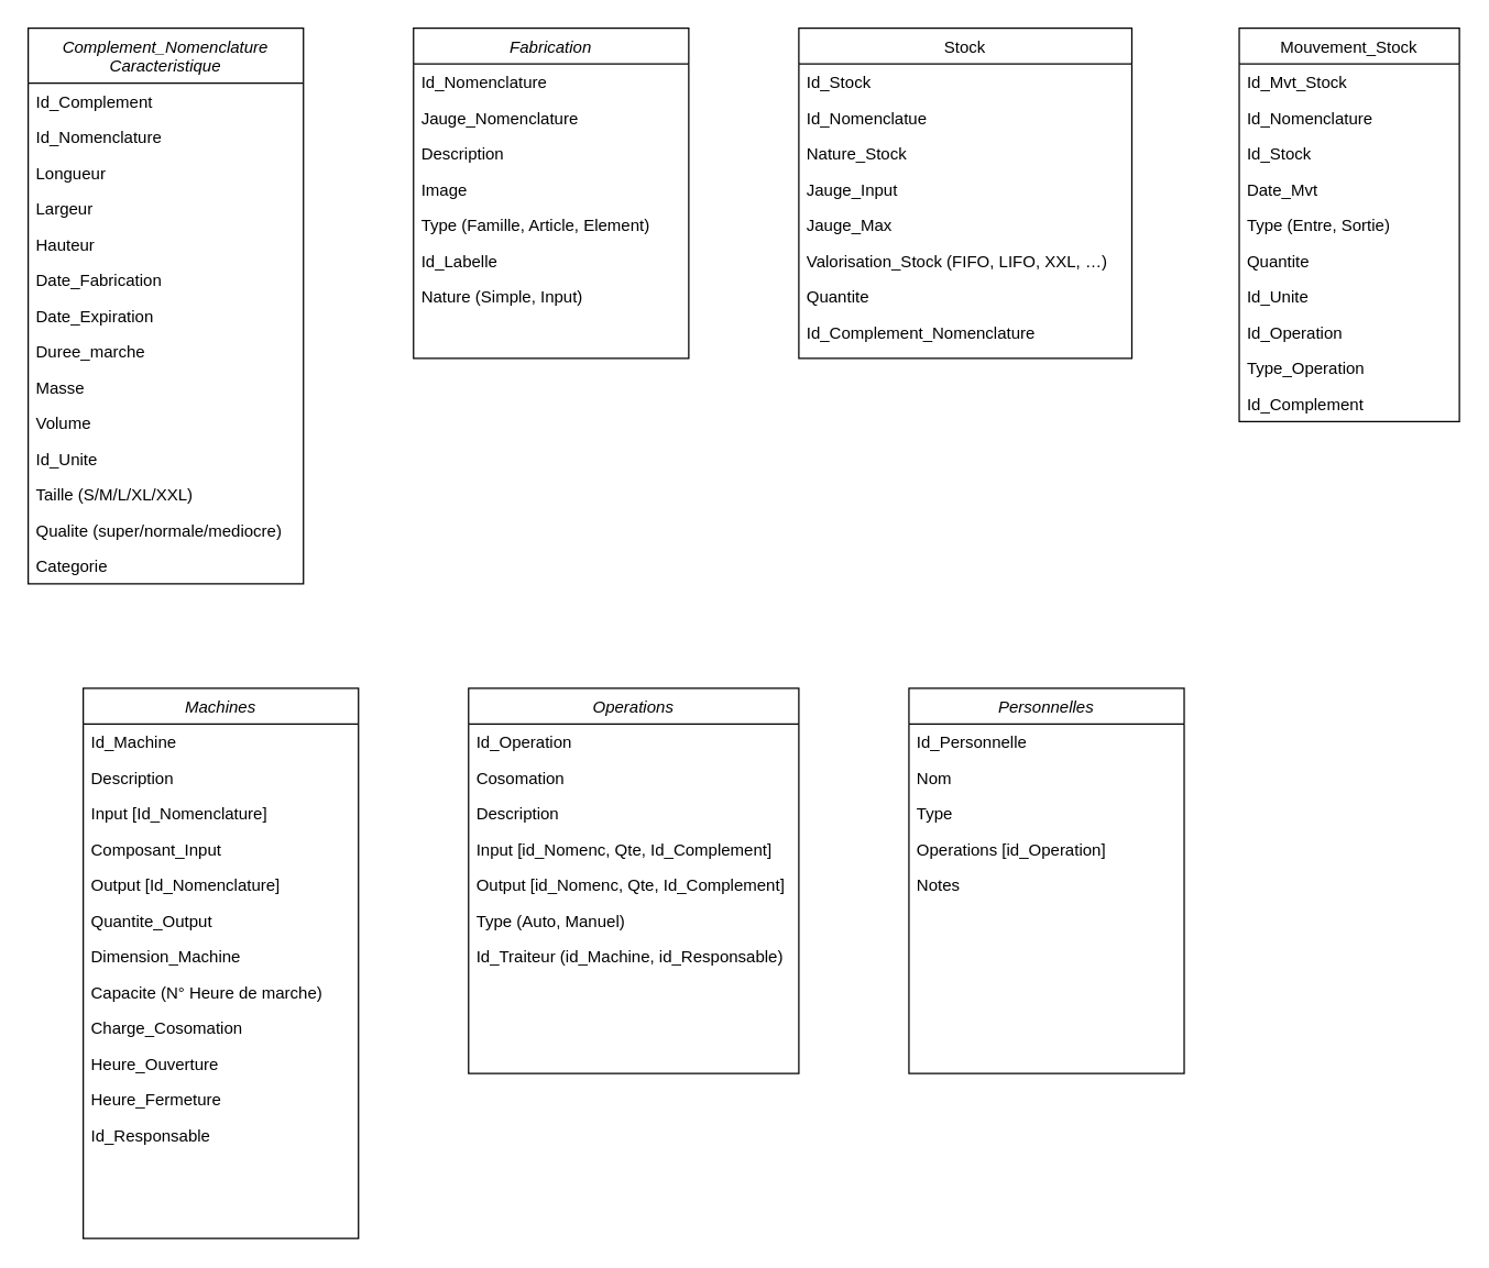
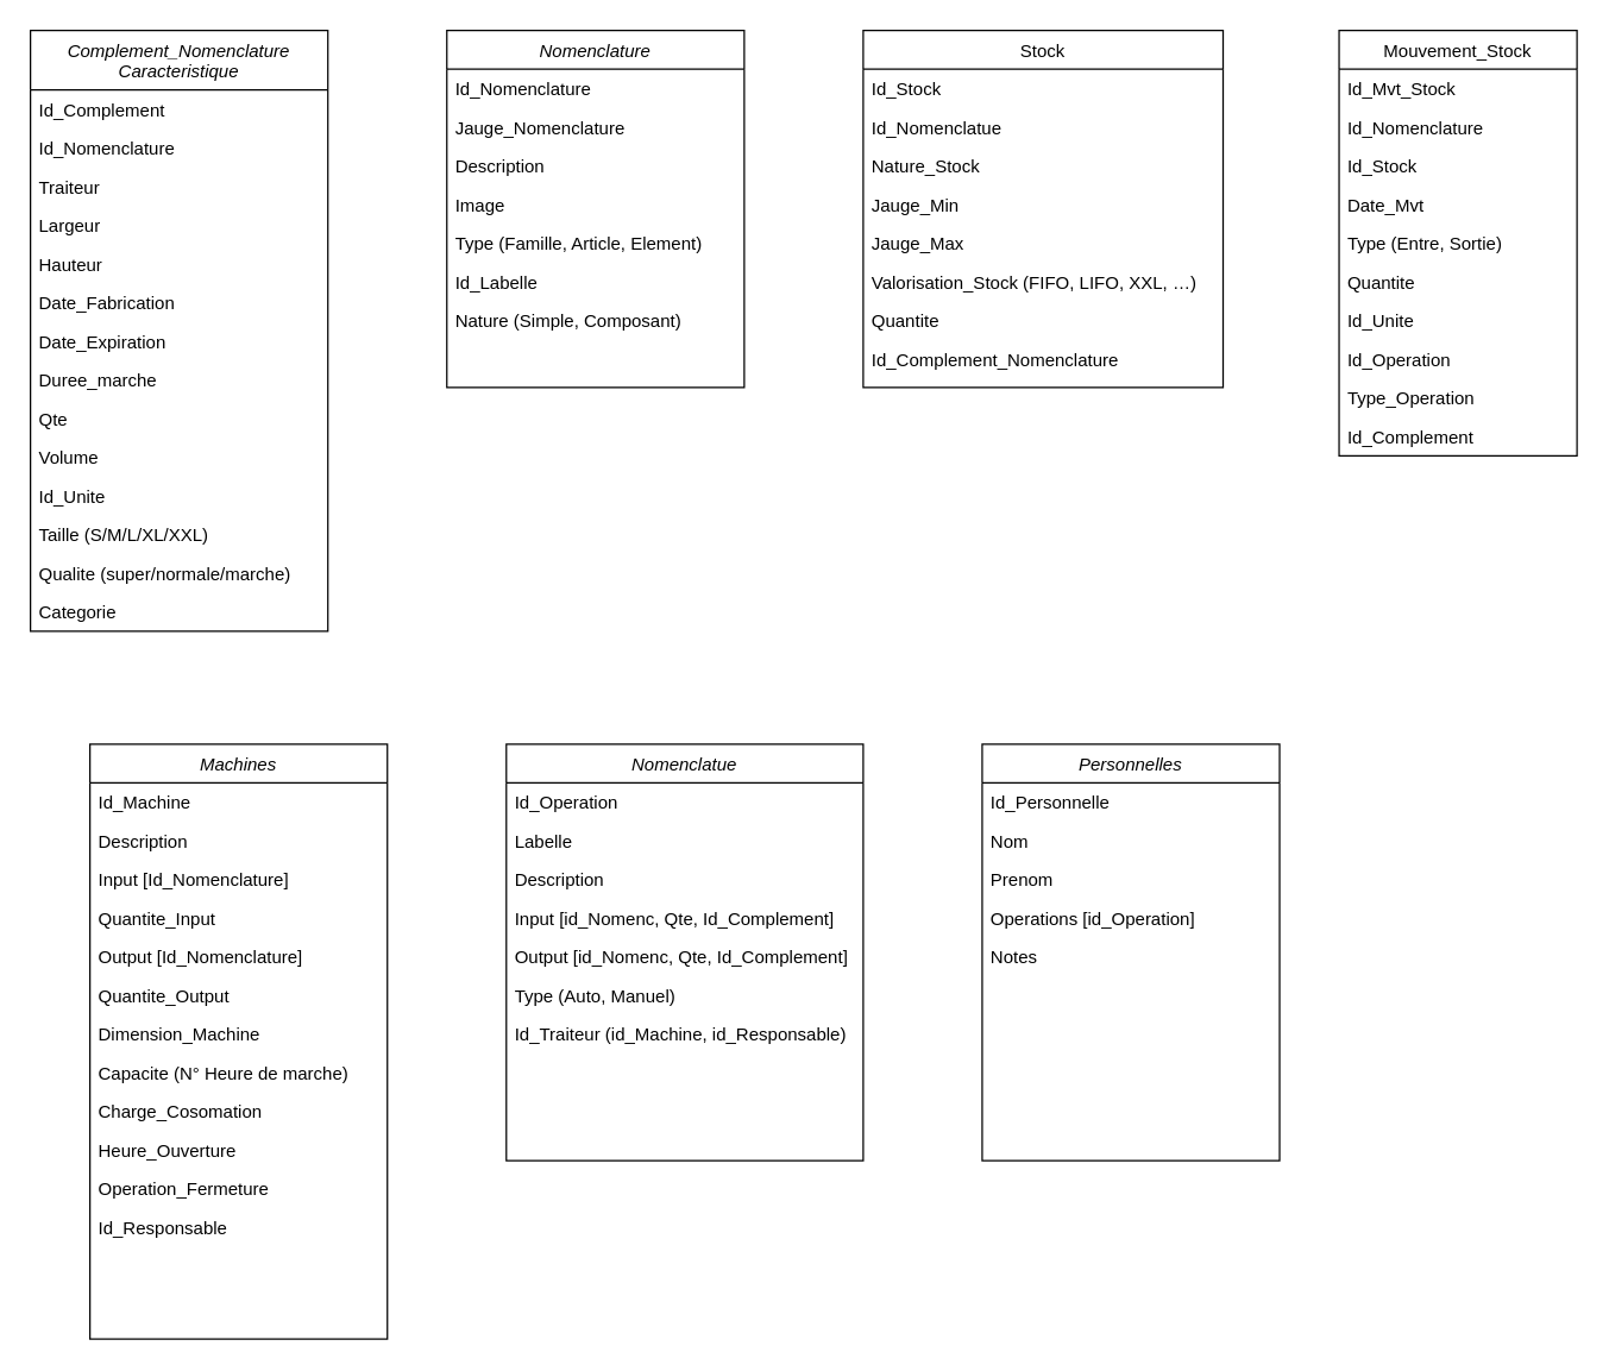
- <mxCell id="2" value="Fabrication" style="swimlane;fontStyle=2;align=center;verticalAlign=top;childLayout=stackLayout;horizontal=1;startSize=26;horizontalStack=0;resizeParent=1;resizeLast=0;collapsible=1;marginBottom=0;rounded=0;shadow=0;strokeWidth=1;" vertex="1" parent="1"><mxGeometry x="300" y="20" width="200" height="240" as="geometry"><mxRectangle x="230" y="140" width="160" height="26" as="alternateBounds" /></mxGeometry></mxCell>
+ <mxCell id="2" value="Nomenclature" style="swimlane;fontStyle=2;align=center;verticalAlign=top;childLayout=stackLayout;horizontal=1;startSize=26;horizontalStack=0;resizeParent=1;resizeLast=0;collapsible=1;marginBottom=0;rounded=0;shadow=0;strokeWidth=1;" vertex="1" parent="1"><mxGeometry x="300" y="20" width="200" height="240" as="geometry"><mxRectangle x="230" y="140" width="160" height="26" as="alternateBounds" /></mxGeometry></mxCell>
- <mxCell id="33" value="Longueur" style="text;align=left;verticalAlign=top;spacingLeft=4;spacingRight=4;overflow=hidden;rotatable=0;points=[[0,0.5],[1,0.5]];portConstraint=eastwest;rounded=0;shadow=0;html=0;" vertex="1" parent="30"><mxGeometry y="92" width="200" height="26" as="geometry" /></mxCell>
+ <mxCell id="33" value="Traiteur" style="text;align=left;verticalAlign=top;spacingLeft=4;spacingRight=4;overflow=hidden;rotatable=0;points=[[0,0.5],[1,0.5]];portConstraint=eastwest;rounded=0;shadow=0;html=0;" vertex="1" parent="30"><mxGeometry y="92" width="200" height="26" as="geometry" /></mxCell>
- <mxCell id="14" value="Jauge_Input" style="text;align=left;verticalAlign=top;spacingLeft=4;spacingRight=4;overflow=hidden;rotatable=0;points=[[0,0.5],[1,0.5]];portConstraint=eastwest;rounded=0;shadow=0;html=0;" vertex="1" parent="10"><mxGeometry y="104" width="242" height="26" as="geometry" /></mxCell>
+ <mxCell id="14" value="Jauge_Min" style="text;align=left;verticalAlign=top;spacingLeft=4;spacingRight=4;overflow=hidden;rotatable=0;points=[[0,0.5],[1,0.5]];portConstraint=eastwest;rounded=0;shadow=0;html=0;" vertex="1" parent="10"><mxGeometry y="104" width="242" height="26" as="geometry" /></mxCell>
- <mxCell id="9" value="Nature (Simple, Input)" style="text;align=left;verticalAlign=top;spacingLeft=4;spacingRight=4;overflow=hidden;rotatable=0;points=[[0,0.5],[1,0.5]];portConstraint=eastwest;rounded=0;shadow=0;html=0;" vertex="1" parent="2"><mxGeometry y="182" width="200" height="26" as="geometry" /></mxCell>
+ <mxCell id="9" value="Nature (Simple, Composant)" style="text;align=left;verticalAlign=top;spacingLeft=4;spacingRight=4;overflow=hidden;rotatable=0;points=[[0,0.5],[1,0.5]];portConstraint=eastwest;rounded=0;shadow=0;html=0;" vertex="1" parent="2"><mxGeometry y="182" width="200" height="26" as="geometry" /></mxCell>
- <mxCell id="39" value="Masse" style="text;align=left;verticalAlign=top;spacingLeft=4;spacingRight=4;overflow=hidden;rotatable=0;points=[[0,0.5],[1,0.5]];portConstraint=eastwest;rounded=0;shadow=0;html=0;" vertex="1" parent="30"><mxGeometry y="248" width="200" height="26" as="geometry" /></mxCell>
+ <mxCell id="39" value="Qte" style="text;align=left;verticalAlign=top;spacingLeft=4;spacingRight=4;overflow=hidden;rotatable=0;points=[[0,0.5],[1,0.5]];portConstraint=eastwest;rounded=0;shadow=0;html=0;" vertex="1" parent="30"><mxGeometry y="248" width="200" height="26" as="geometry" /></mxCell>
- <mxCell id="43" value="Qualite (super/normale/mediocre)" style="text;align=left;verticalAlign=top;spacingLeft=4;spacingRight=4;overflow=hidden;rotatable=0;points=[[0,0.5],[1,0.5]];portConstraint=eastwest;rounded=0;shadow=0;html=0;" vertex="1" parent="30"><mxGeometry y="352" width="200" height="26" as="geometry" /></mxCell>
+ <mxCell id="43" value="Qualite (super/normale/marche)" style="text;align=left;verticalAlign=top;spacingLeft=4;spacingRight=4;overflow=hidden;rotatable=0;points=[[0,0.5],[1,0.5]];portConstraint=eastwest;rounded=0;shadow=0;html=0;" vertex="1" parent="30"><mxGeometry y="352" width="200" height="26" as="geometry" /></mxCell>
- <mxCell id="58" value="Operations" style="swimlane;fontStyle=2;align=center;verticalAlign=top;childLayout=stackLayout;horizontal=1;startSize=26;horizontalStack=0;resizeParent=1;resizeLast=0;collapsible=1;marginBottom=0;rounded=0;shadow=0;strokeWidth=1;" vertex="1" parent="1"><mxGeometry x="340" y="500" width="240" height="280" as="geometry"><mxRectangle x="230" y="140" width="160" height="26" as="alternateBounds" /></mxGeometry></mxCell>
+ <mxCell id="58" value="Nomenclatue" style="swimlane;fontStyle=2;align=center;verticalAlign=top;childLayout=stackLayout;horizontal=1;startSize=26;horizontalStack=0;resizeParent=1;resizeLast=0;collapsible=1;marginBottom=0;rounded=0;shadow=0;strokeWidth=1;" vertex="1" parent="1"><mxGeometry x="340" y="500" width="240" height="280" as="geometry"><mxRectangle x="230" y="140" width="160" height="26" as="alternateBounds" /></mxGeometry></mxCell>
- <mxCell id="60" value="Cosomation" style="text;align=left;verticalAlign=top;spacingLeft=4;spacingRight=4;overflow=hidden;rotatable=0;points=[[0,0.5],[1,0.5]];portConstraint=eastwest;" vertex="1" parent="58"><mxGeometry y="52" width="240" height="26" as="geometry" /></mxCell>
+ <mxCell id="60" value="Labelle" style="text;align=left;verticalAlign=top;spacingLeft=4;spacingRight=4;overflow=hidden;rotatable=0;points=[[0,0.5],[1,0.5]];portConstraint=eastwest;" vertex="1" parent="58"><mxGeometry y="52" width="240" height="26" as="geometry" /></mxCell>
- <mxCell id="69" value="Type" style="text;align=left;verticalAlign=top;spacingLeft=4;spacingRight=4;overflow=hidden;rotatable=0;points=[[0,0.5],[1,0.5]];portConstraint=eastwest;rounded=0;shadow=0;html=0;" vertex="1" parent="66"><mxGeometry y="78" width="200" height="26" as="geometry" /></mxCell>
+ <mxCell id="69" value="Prenom" style="text;align=left;verticalAlign=top;spacingLeft=4;spacingRight=4;overflow=hidden;rotatable=0;points=[[0,0.5],[1,0.5]];portConstraint=eastwest;rounded=0;shadow=0;html=0;" vertex="1" parent="66"><mxGeometry y="78" width="200" height="26" as="geometry" /></mxCell>
- <mxCell id="49" value="Composant_Input" style="text;align=left;verticalAlign=top;spacingLeft=4;spacingRight=4;overflow=hidden;rotatable=0;points=[[0,0.5],[1,0.5]];portConstraint=eastwest;rounded=0;shadow=0;html=0;" vertex="1" parent="45"><mxGeometry y="104" width="200" height="26" as="geometry" /></mxCell>
+ <mxCell id="49" value="Quantite_Input" style="text;align=left;verticalAlign=top;spacingLeft=4;spacingRight=4;overflow=hidden;rotatable=0;points=[[0,0.5],[1,0.5]];portConstraint=eastwest;rounded=0;shadow=0;html=0;" vertex="1" parent="45"><mxGeometry y="104" width="200" height="26" as="geometry" /></mxCell>
- <mxCell id="56" value="Heure_Fermeture" style="text;align=left;verticalAlign=top;spacingLeft=4;spacingRight=4;overflow=hidden;rotatable=0;points=[[0,0.5],[1,0.5]];portConstraint=eastwest;rounded=0;shadow=0;html=0;" vertex="1" parent="45"><mxGeometry y="286" width="200" height="26" as="geometry" /></mxCell>
+ <mxCell id="56" value="Operation_Fermeture" style="text;align=left;verticalAlign=top;spacingLeft=4;spacingRight=4;overflow=hidden;rotatable=0;points=[[0,0.5],[1,0.5]];portConstraint=eastwest;rounded=0;shadow=0;html=0;" vertex="1" parent="45"><mxGeometry y="286" width="200" height="26" as="geometry" /></mxCell>
